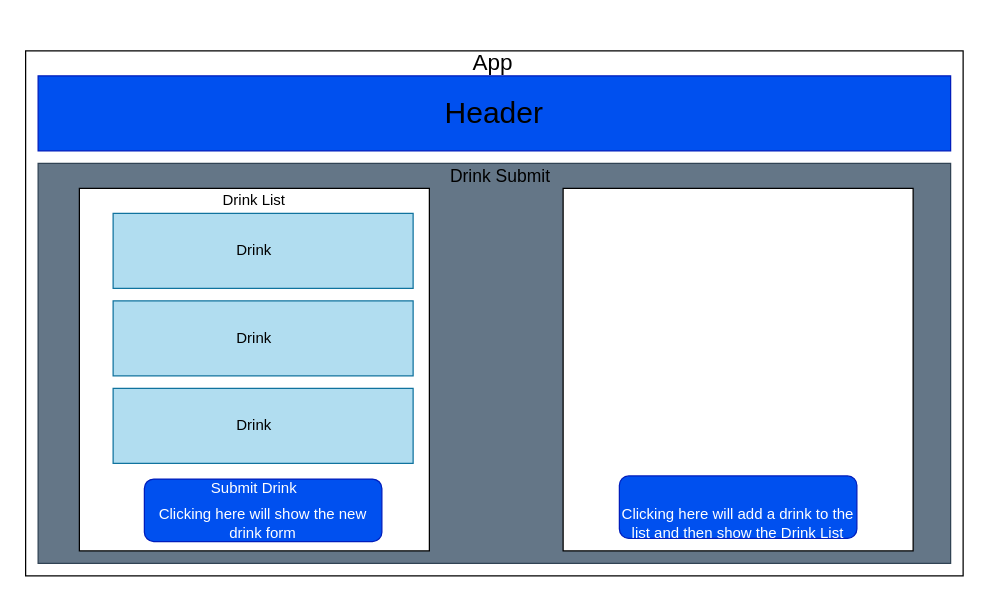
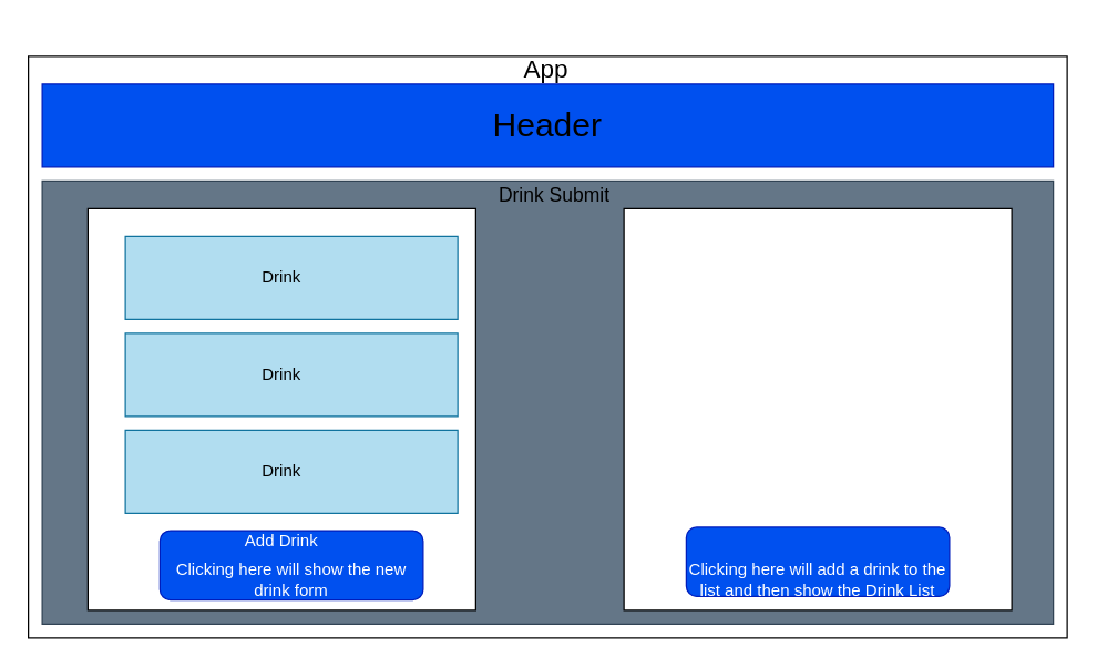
- <mxCell id="9" value="Drink List" style="text;html=1;strokeColor=none;fillColor=none;align=center;verticalAlign=middle;whiteSpace=wrap;rounded=0;" vertex="1" parent="1"><mxGeometry x="163" y="150" width="80" height="20" as="geometry" /></mxCell>
- <mxCell id="17" value="Submit Drink" style="text;html=1;strokeColor=none;fillColor=none;align=center;verticalAlign=middle;whiteSpace=wrap;rounded=0;fontColor=#FFFFFF;" vertex="1" parent="1"><mxGeometry x="148" y="380" width="110" height="20" as="geometry" /></mxCell>
+ <mxCell id="17" value="Add Drink" style="text;html=1;strokeColor=none;fillColor=none;align=center;verticalAlign=middle;whiteSpace=wrap;rounded=0;fontColor=#FFFFFF;" vertex="1" parent="1"><mxGeometry x="148" y="380" width="110" height="20" as="geometry" /></mxCell>
